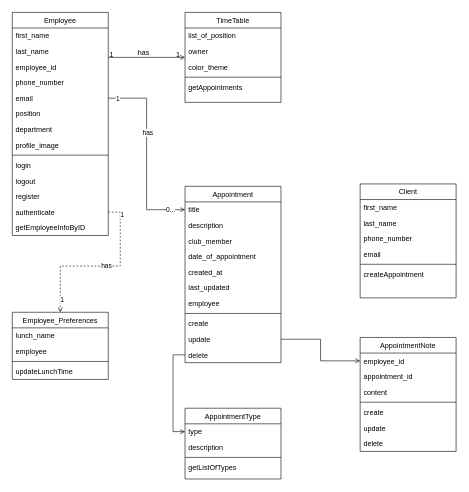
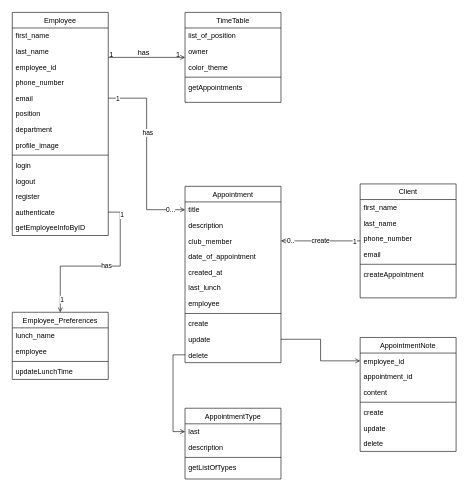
+ <mxCell id="52" value="create" style="edgeStyle=orthogonalEdgeStyle;rounded=0;orthogonalLoop=1;jettySize=auto;html=1;entryX=1;entryY=0.5;entryDx=0;entryDy=0;endArrow=open;endFill=0;" parent="1" source="55" target="30" edge="1"><mxGeometry relative="1" as="geometry" /></mxCell>
+ <mxCell id="53" value="1" style="edgeLabel;html=1;align=center;verticalAlign=middle;resizable=0;points=[];" parent="52" vertex="1" connectable="0"><mxGeometry x="-0.855" y="1" relative="1" as="geometry"><mxPoint as="offset" /></mxGeometry></mxCell>
+ <mxCell id="54" value="0.." style="edgeLabel;html=1;align=center;verticalAlign=middle;resizable=0;points=[];" parent="52" vertex="1" connectable="0"><mxGeometry x="0.767" y="-1" relative="1" as="geometry"><mxPoint as="offset" /></mxGeometry></mxCell>
- <mxCell id="48" style="edgeStyle=orthogonalEdgeStyle;rounded=0;orthogonalLoop=1;jettySize=auto;html=1;exitX=1;exitY=0.5;exitDx=0;exitDy=0;entryX=0.5;entryY=0;entryDx=0;entryDy=0;endArrow=open;endFill=0;dashed=1;" parent="1" source="15" target="43" edge="1"><mxGeometry relative="1" as="geometry" /></mxCell>
+ <mxCell id="48" style="edgeStyle=orthogonalEdgeStyle;rounded=0;orthogonalLoop=1;jettySize=auto;html=1;exitX=1;exitY=0.5;exitDx=0;exitDy=0;entryX=0.5;entryY=0;entryDx=0;entryDy=0;endArrow=open;endFill=0;" parent="1" source="15" target="43" edge="1"><mxGeometry relative="1" as="geometry" /></mxCell>
- <mxCell id="33" value="last_updated" style="text;align=left;verticalAlign=top;spacingLeft=4;spacingRight=4;overflow=hidden;rotatable=0;points=[[0,0.5],[1,0.5]];portConstraint=eastwest;rounded=0;shadow=0;html=0;" parent="27" vertex="1"><mxGeometry y="156" width="160" height="26" as="geometry" /></mxCell>
+ <mxCell id="33" value="last_lunch" style="text;align=left;verticalAlign=top;spacingLeft=4;spacingRight=4;overflow=hidden;rotatable=0;points=[[0,0.5],[1,0.5]];portConstraint=eastwest;rounded=0;shadow=0;html=0;" parent="27" vertex="1"><mxGeometry y="156" width="160" height="26" as="geometry" /></mxCell>
- <mxCell id="63" value="type" style="text;align=left;verticalAlign=top;spacingLeft=4;spacingRight=4;overflow=hidden;rotatable=0;points=[[0,0.5],[1,0.5]];portConstraint=eastwest;" vertex="1" parent="62"><mxGeometry y="26" width="160" height="26" as="geometry" /></mxCell>
+ <mxCell id="63" value="last" style="text;align=left;verticalAlign=top;spacingLeft=4;spacingRight=4;overflow=hidden;rotatable=0;points=[[0,0.5],[1,0.5]];portConstraint=eastwest;" vertex="1" parent="62"><mxGeometry y="26" width="160" height="26" as="geometry" /></mxCell>
